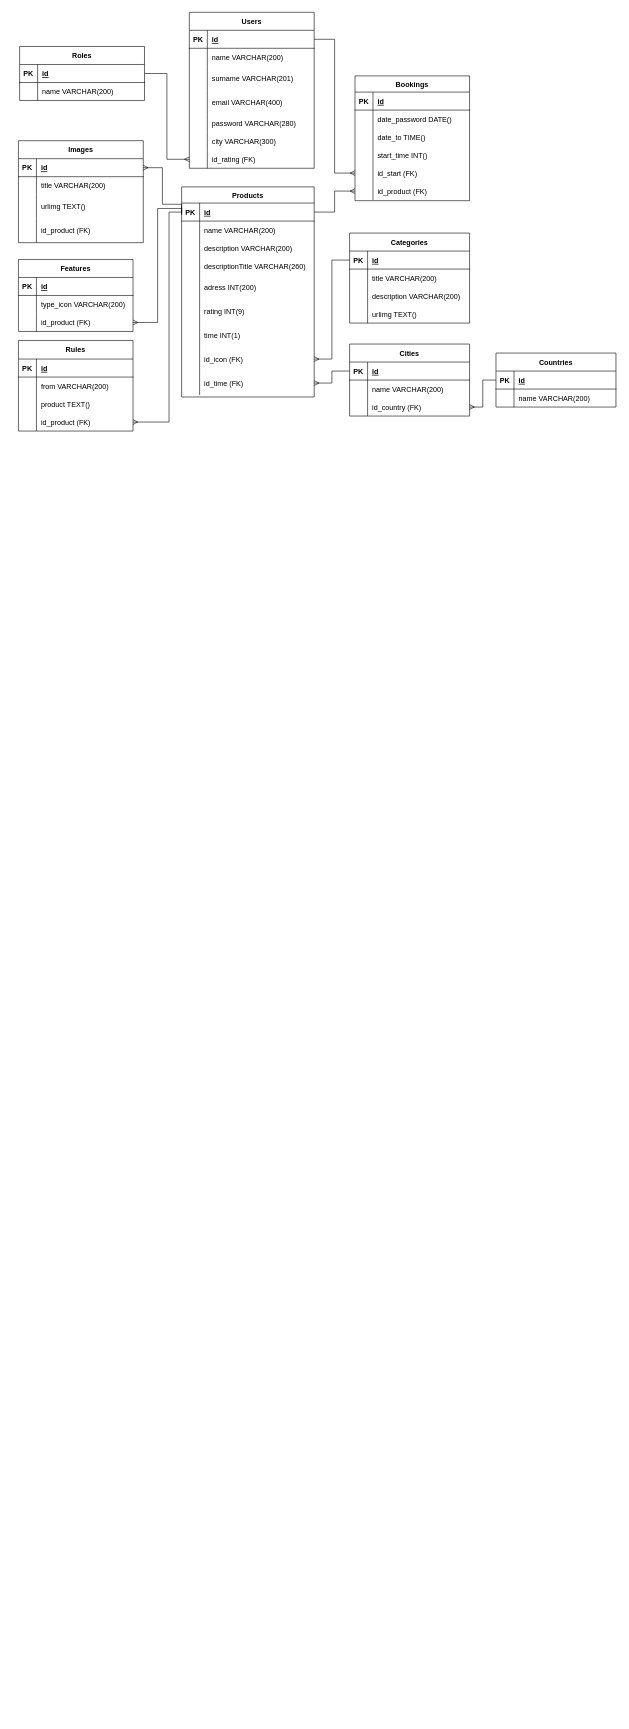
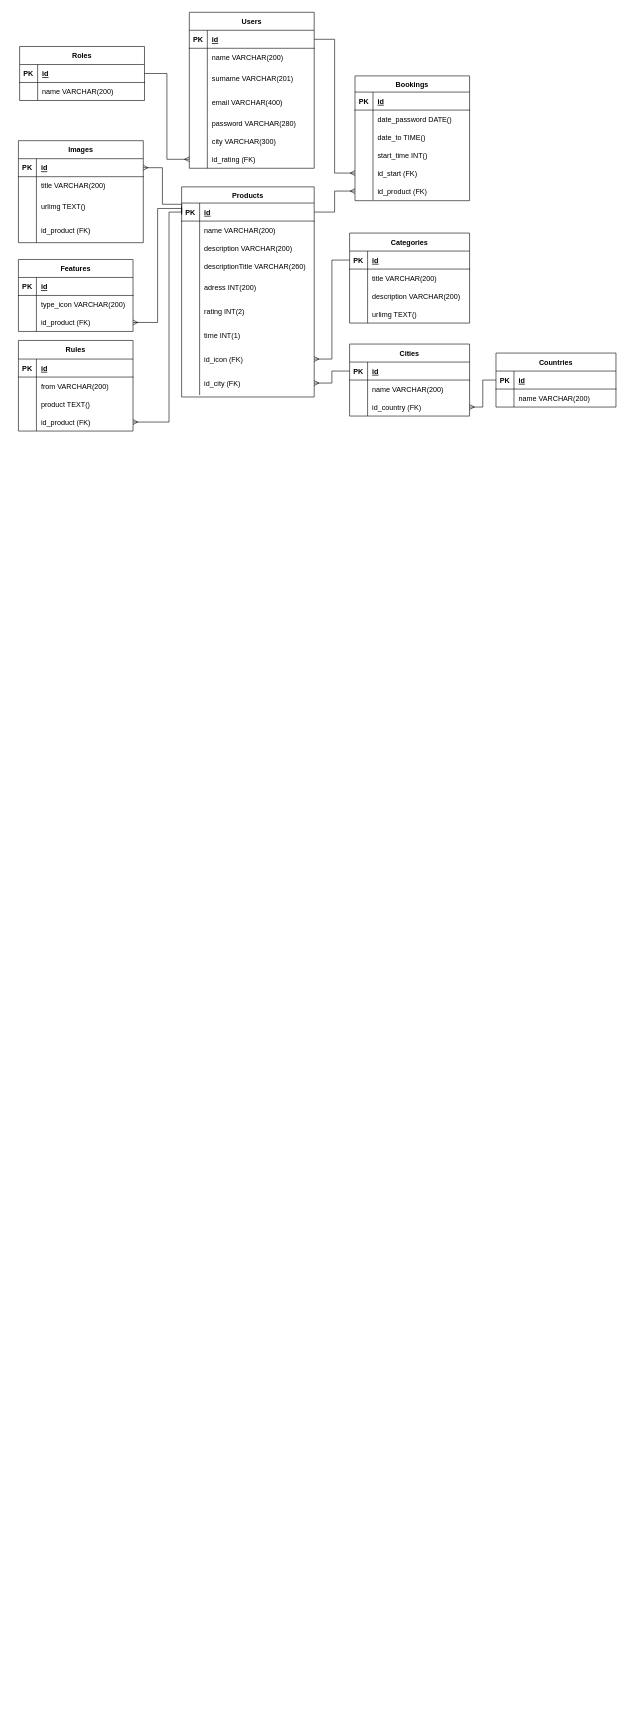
- <mxCell id="45" value="rating INT(9)" style="shape=partialRectangle;connectable=0;fillColor=none;top=0;left=0;bottom=0;right=0;align=left;spacingLeft=6;overflow=hidden;" parent="43" vertex="1"><mxGeometry x="30" width="191" height="40" as="geometry"><mxRectangle width="191" height="40" as="alternateBounds" /></mxGeometry></mxCell>
+ <mxCell id="45" value="rating INT(2)" style="shape=partialRectangle;connectable=0;fillColor=none;top=0;left=0;bottom=0;right=0;align=left;spacingLeft=6;overflow=hidden;" parent="43" vertex="1"><mxGeometry x="30" width="191" height="40" as="geometry"><mxRectangle width="191" height="40" as="alternateBounds" /></mxGeometry></mxCell>
- <mxCell id="54" value="id_time (FK)" style="shape=partialRectangle;connectable=0;fillColor=none;top=0;left=0;bottom=0;right=0;align=left;spacingLeft=6;overflow=hidden;" parent="52" vertex="1"><mxGeometry x="30" width="191" height="40" as="geometry"><mxRectangle width="191" height="40" as="alternateBounds" /></mxGeometry></mxCell>
+ <mxCell id="54" value="id_city (FK)" style="shape=partialRectangle;connectable=0;fillColor=none;top=0;left=0;bottom=0;right=0;align=left;spacingLeft=6;overflow=hidden;" parent="52" vertex="1"><mxGeometry x="30" width="191" height="40" as="geometry"><mxRectangle width="191" height="40" as="alternateBounds" /></mxGeometry></mxCell>
